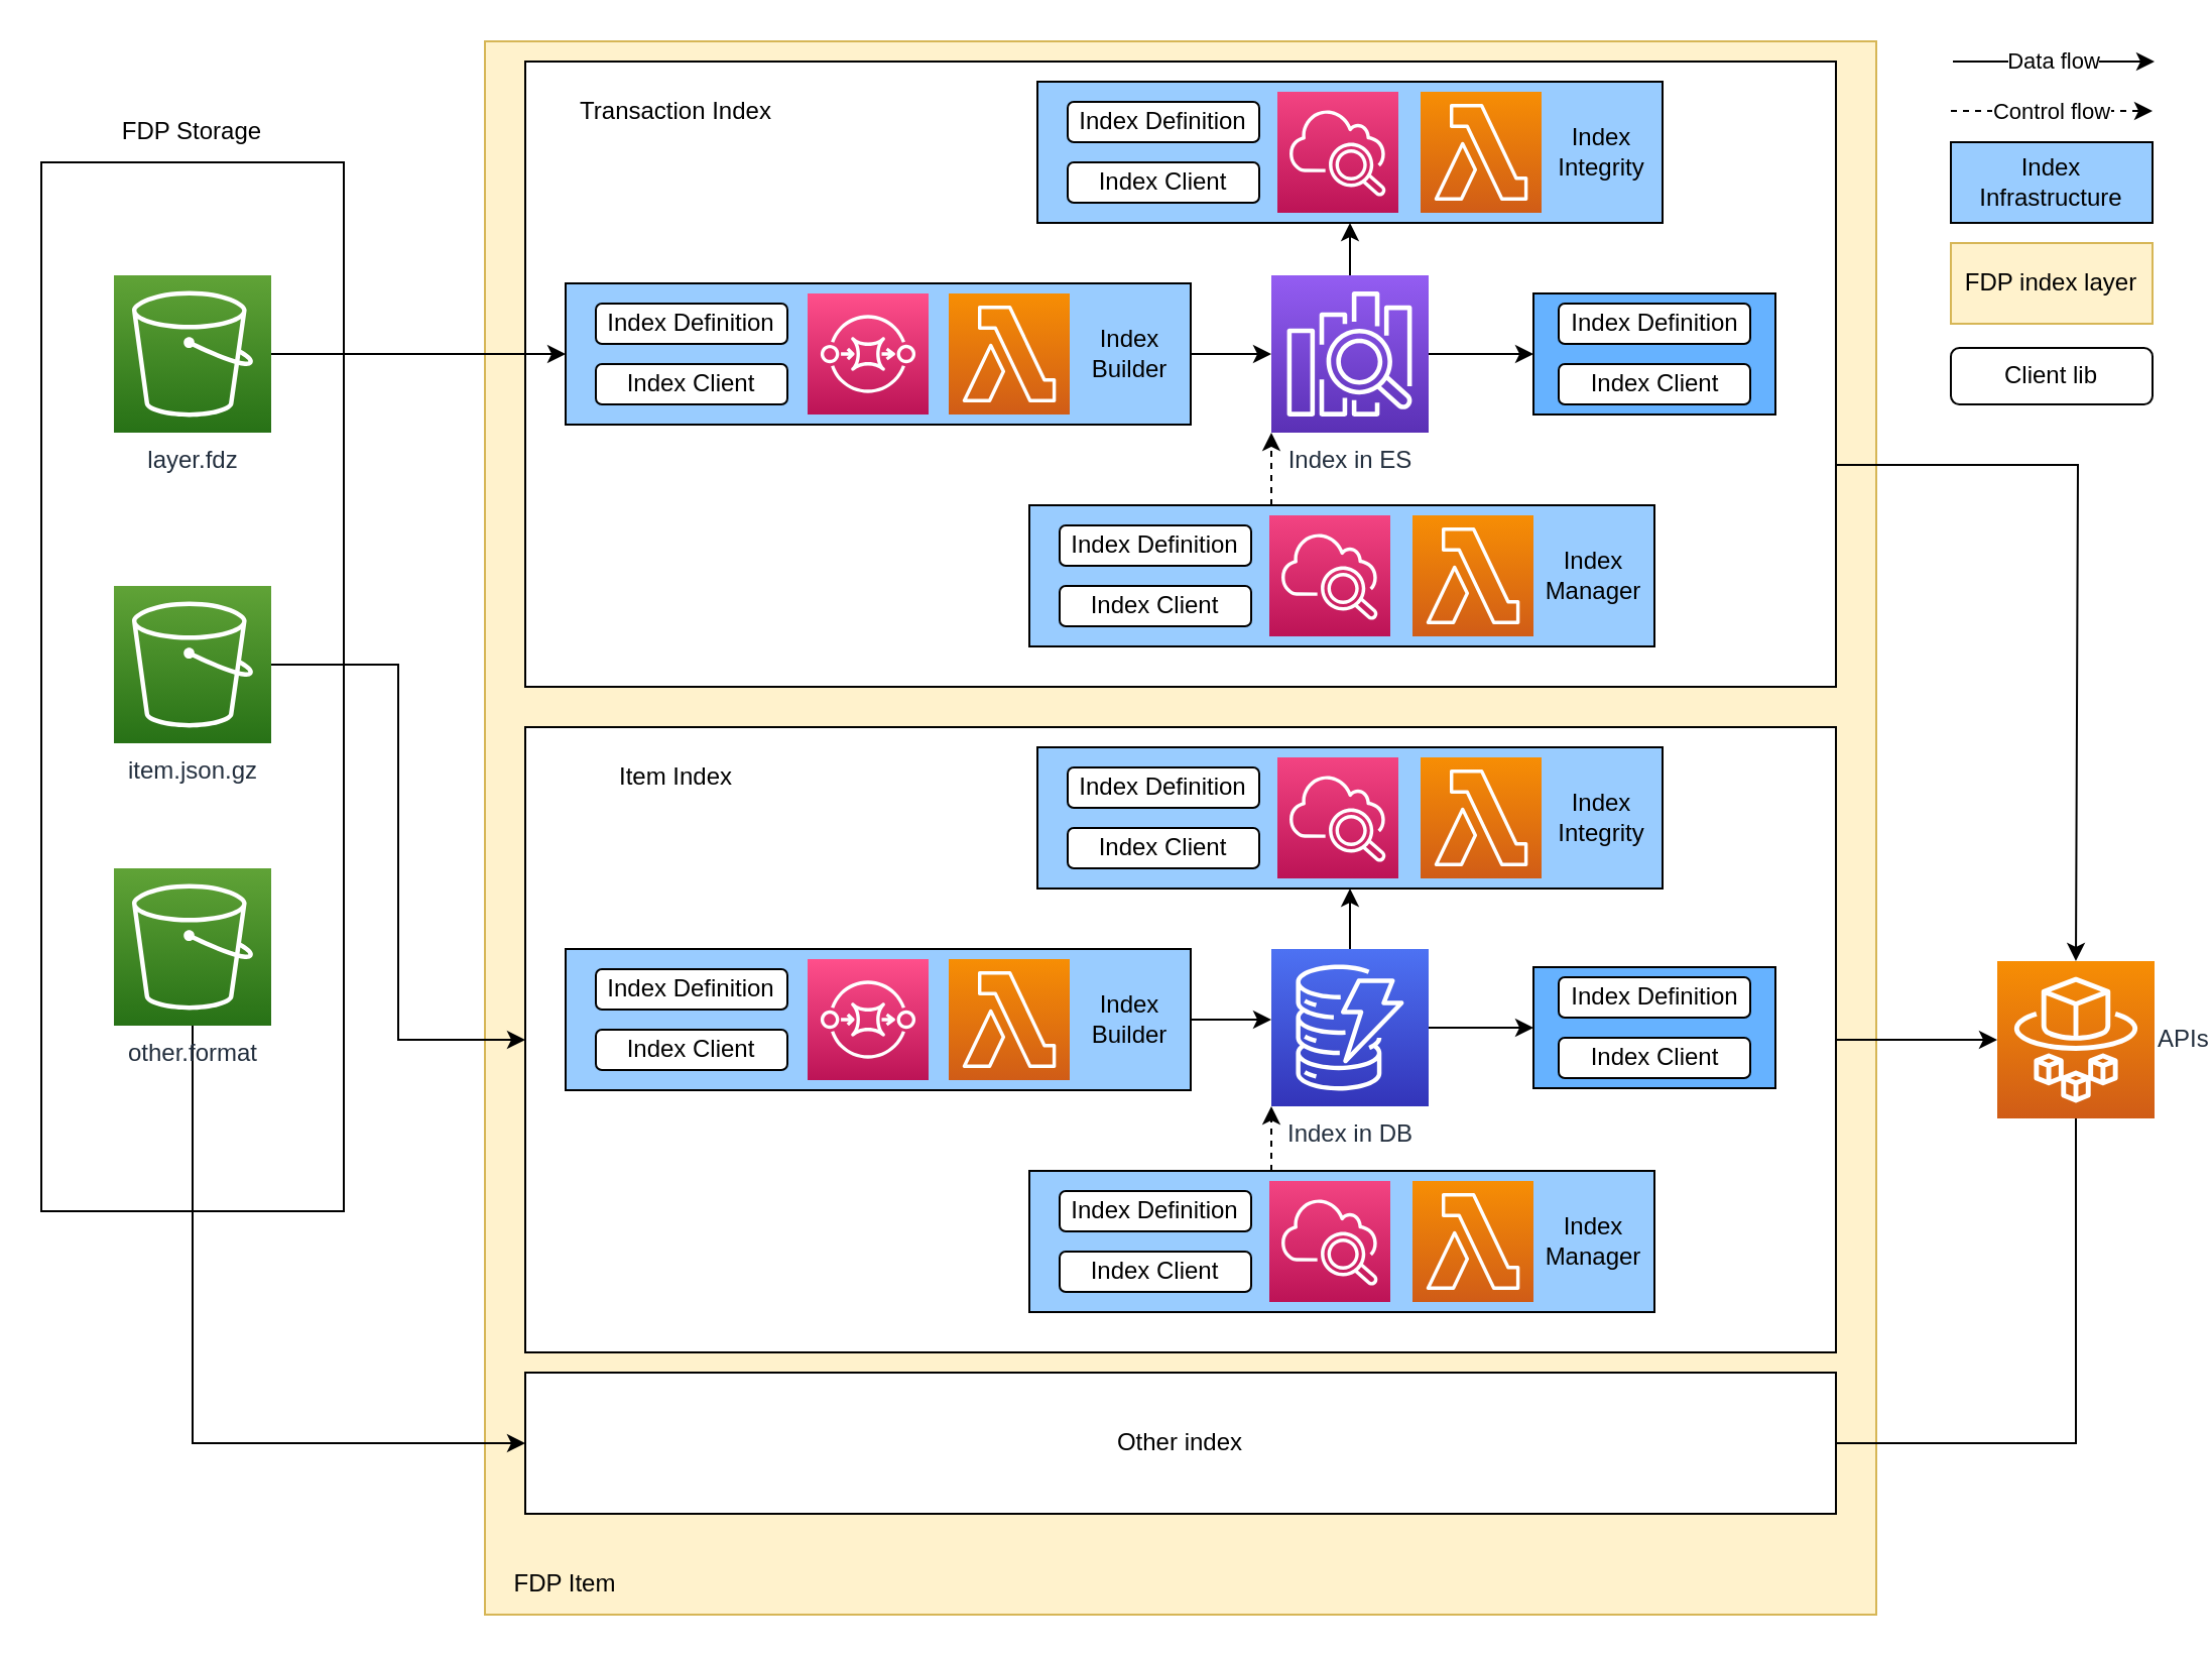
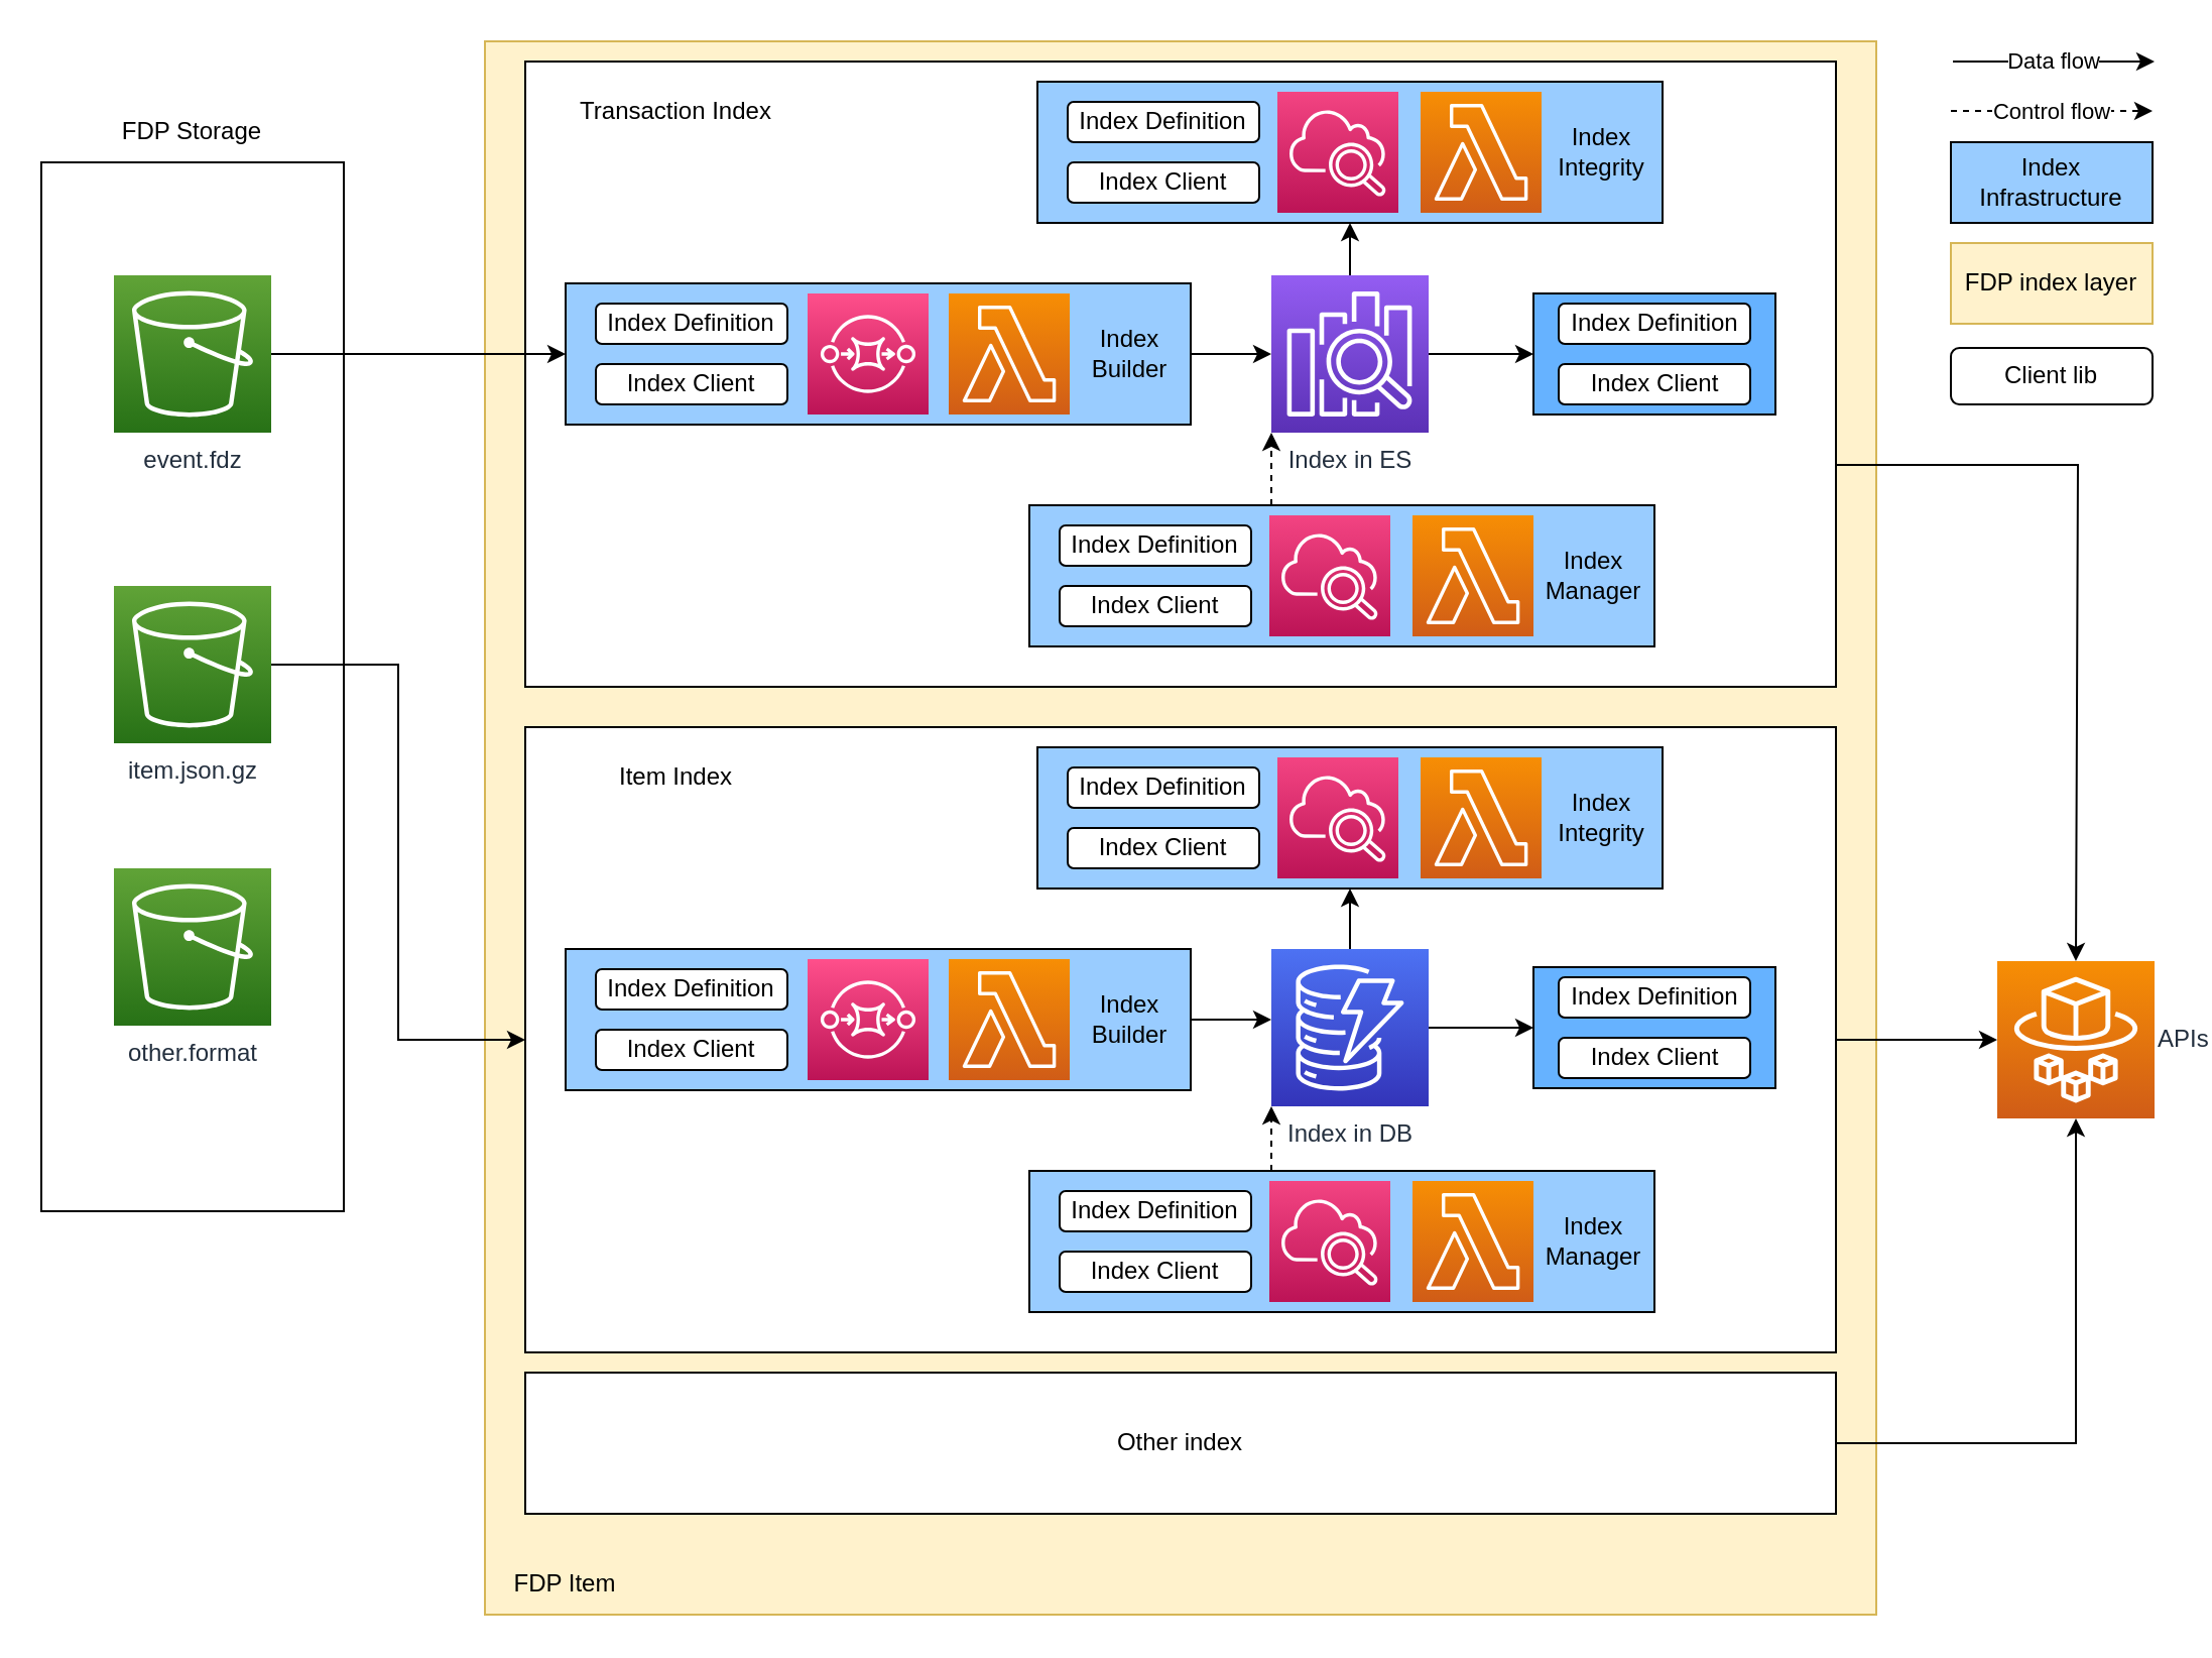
- <mxCell id="6" value="layer.fdz" style="sketch=0;points=[[0,0,0],[0.25,0,0],[0.5,0,0],[0.75,0,0],[1,0,0],[0,1,0],[0.25,1,0],[0.5,1,0],[0.75,1,0],[1,1,0],[0,0.25,0],[0,0.5,0],[0,0.75,0],[1,0.25,0],[1,0.5,0],[1,0.75,0]];outlineConnect=0;fontColor=#232F3E;gradientColor=#60A337;gradientDirection=north;fillColor=#277116;strokeColor=#ffffff;dashed=0;verticalLabelPosition=bottom;verticalAlign=top;align=center;html=1;fontSize=12;fontStyle=0;aspect=fixed;shape=mxgraph.aws4.resourceIcon;resIcon=mxgraph.aws4.s3;" vertex="1" parent="1"><mxGeometry x="56" y="136" width="78" height="78" as="geometry" /></mxCell>
+ <mxCell id="6" value="event.fdz" style="sketch=0;points=[[0,0,0],[0.25,0,0],[0.5,0,0],[0.75,0,0],[1,0,0],[0,1,0],[0.25,1,0],[0.5,1,0],[0.75,1,0],[1,1,0],[0,0.25,0],[0,0.5,0],[0,0.75,0],[1,0.25,0],[1,0.5,0],[1,0.75,0]];outlineConnect=0;fontColor=#232F3E;gradientColor=#60A337;gradientDirection=north;fillColor=#277116;strokeColor=#ffffff;dashed=0;verticalLabelPosition=bottom;verticalAlign=top;align=center;html=1;fontSize=12;fontStyle=0;aspect=fixed;shape=mxgraph.aws4.resourceIcon;resIcon=mxgraph.aws4.s3;" vertex="1" parent="1"><mxGeometry x="56" y="136" width="78" height="78" as="geometry" /></mxCell>
- <mxCell id="68" style="edgeStyle=orthogonalEdgeStyle;rounded=0;orthogonalLoop=1;jettySize=auto;html=1;endArrow=none;" edge="1" parent="1" source="69" target="75"><mxGeometry relative="1" as="geometry" /></mxCell>
+ <mxCell id="68" style="edgeStyle=orthogonalEdgeStyle;rounded=0;orthogonalLoop=1;jettySize=auto;html=1;" edge="1" parent="1" source="69" target="75"><mxGeometry relative="1" as="geometry" /></mxCell>
- <mxCell id="10" style="edgeStyle=orthogonalEdgeStyle;rounded=0;orthogonalLoop=1;jettySize=auto;html=1;entryX=0;entryY=0.5;entryDx=0;entryDy=0;" edge="1" parent="1" source="11" target="69"><mxGeometry relative="1" as="geometry"><Array as="points"><mxPoint x="95" y="715" /></Array></mxGeometry></mxCell>
